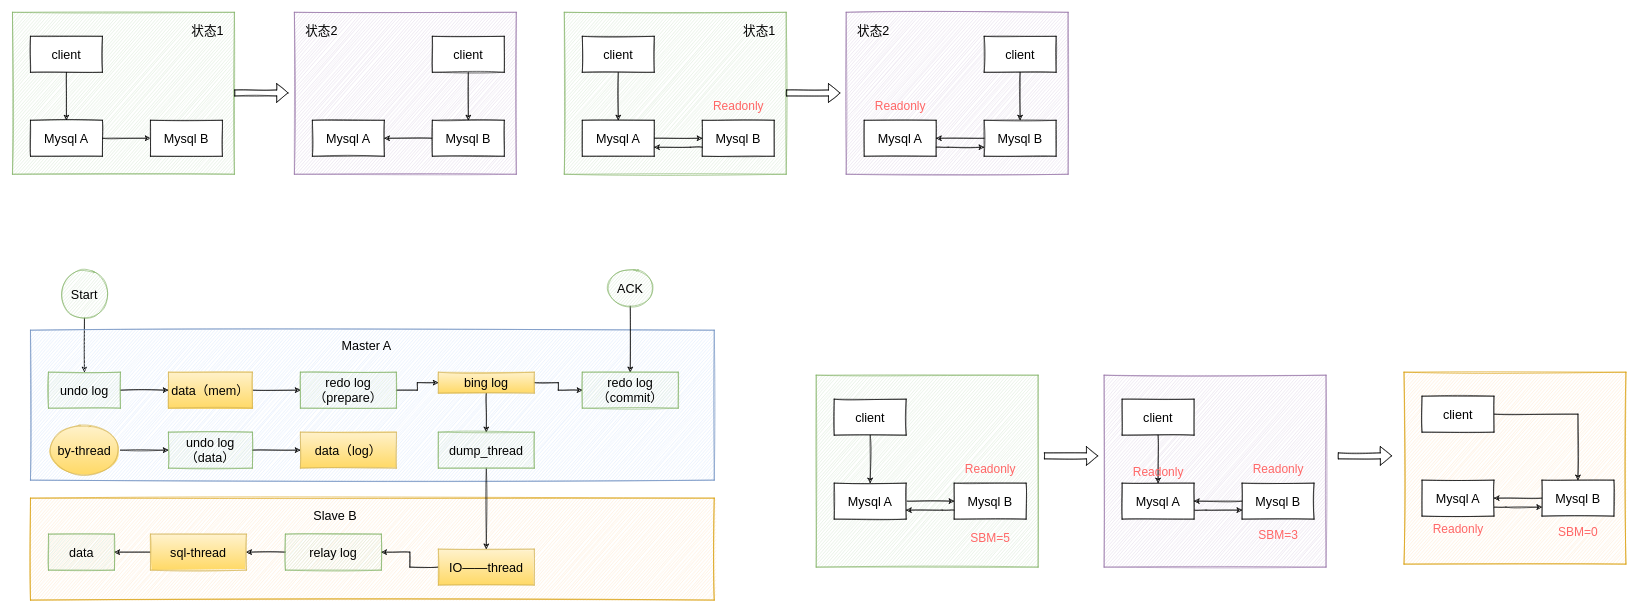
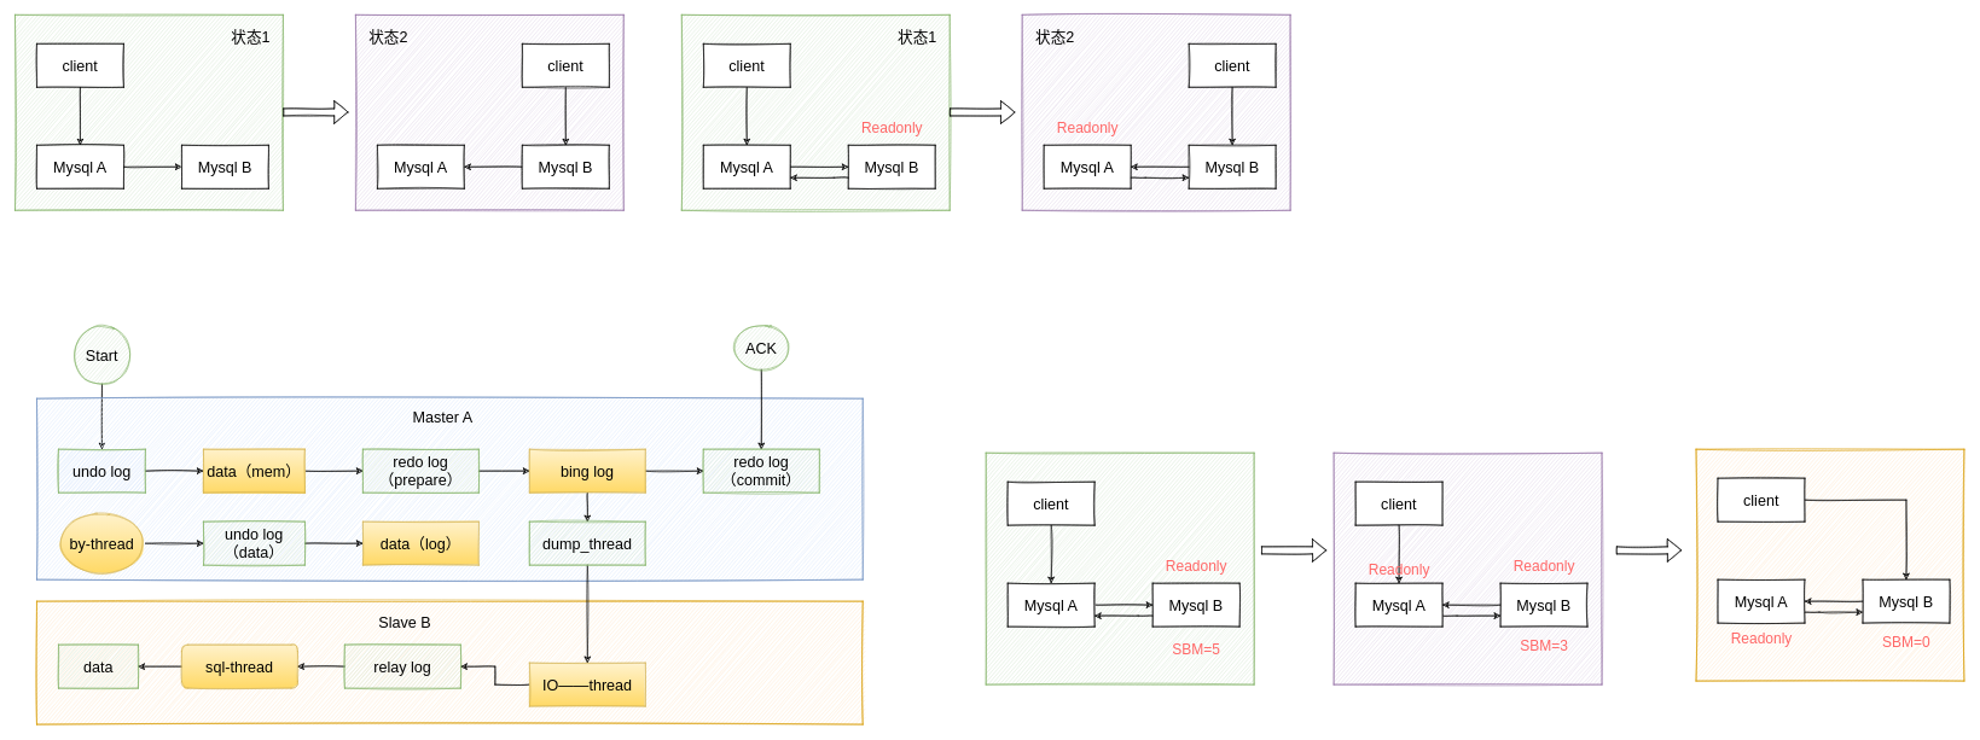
- <mxCell id="31" value="bing log" style="whiteSpace=wrap;html=1;fontSize=21;fillColor=#fff2cc;strokeColor=#d6b656;sketch=1;gradientColor=#ffd966;" parent="1" vertex="1"><mxGeometry x="730" y="620" width="160" height="35" as="geometry" /></mxCell>
+ <mxCell id="31" value="bing log" style="whiteSpace=wrap;html=1;fontSize=21;fillColor=#fff2cc;strokeColor=#d6b656;sketch=1;gradientColor=#ffd966;" parent="1" vertex="1"><mxGeometry x="730" y="620" width="160" height="60" as="geometry" /></mxCell>
- <mxCell id="24" value="undo log" style="whiteSpace=wrap;html=1;fontSize=21;fillColor=#d5e8d4;strokeColor=#82b366;sketch=1;" parent="1" vertex="1"><mxGeometry x="80" y="620" width="120" height="60" as="geometry" /></mxCell>
+ <mxCell id="24" value="undo log" style="whiteSpace=wrap;html=1;fontSize=21;fillColor=#dae8fc;strokeColor=#82b366;sketch=1;" parent="1" vertex="1"><mxGeometry x="80" y="620" width="120" height="60" as="geometry" /></mxCell>
- <mxCell id="46" value="sql-thread" style="whiteSpace=wrap;html=1;fontSize=21;fillColor=#fff2cc;strokeColor=#d6b656;sketch=1;gradientColor=#ffd966;" parent="1" vertex="1"><mxGeometry x="250" y="890" width="160" height="60" as="geometry" /></mxCell>
+ <mxCell id="46" value="sql-thread" style="whiteSpace=wrap;html=1;fontSize=21;fillColor=#fff2cc;strokeColor=#d6b656;sketch=1;gradientColor=#ffd966;rounded=1;" parent="1" vertex="1"><mxGeometry x="250" y="890" width="160" height="60" as="geometry" /></mxCell>
